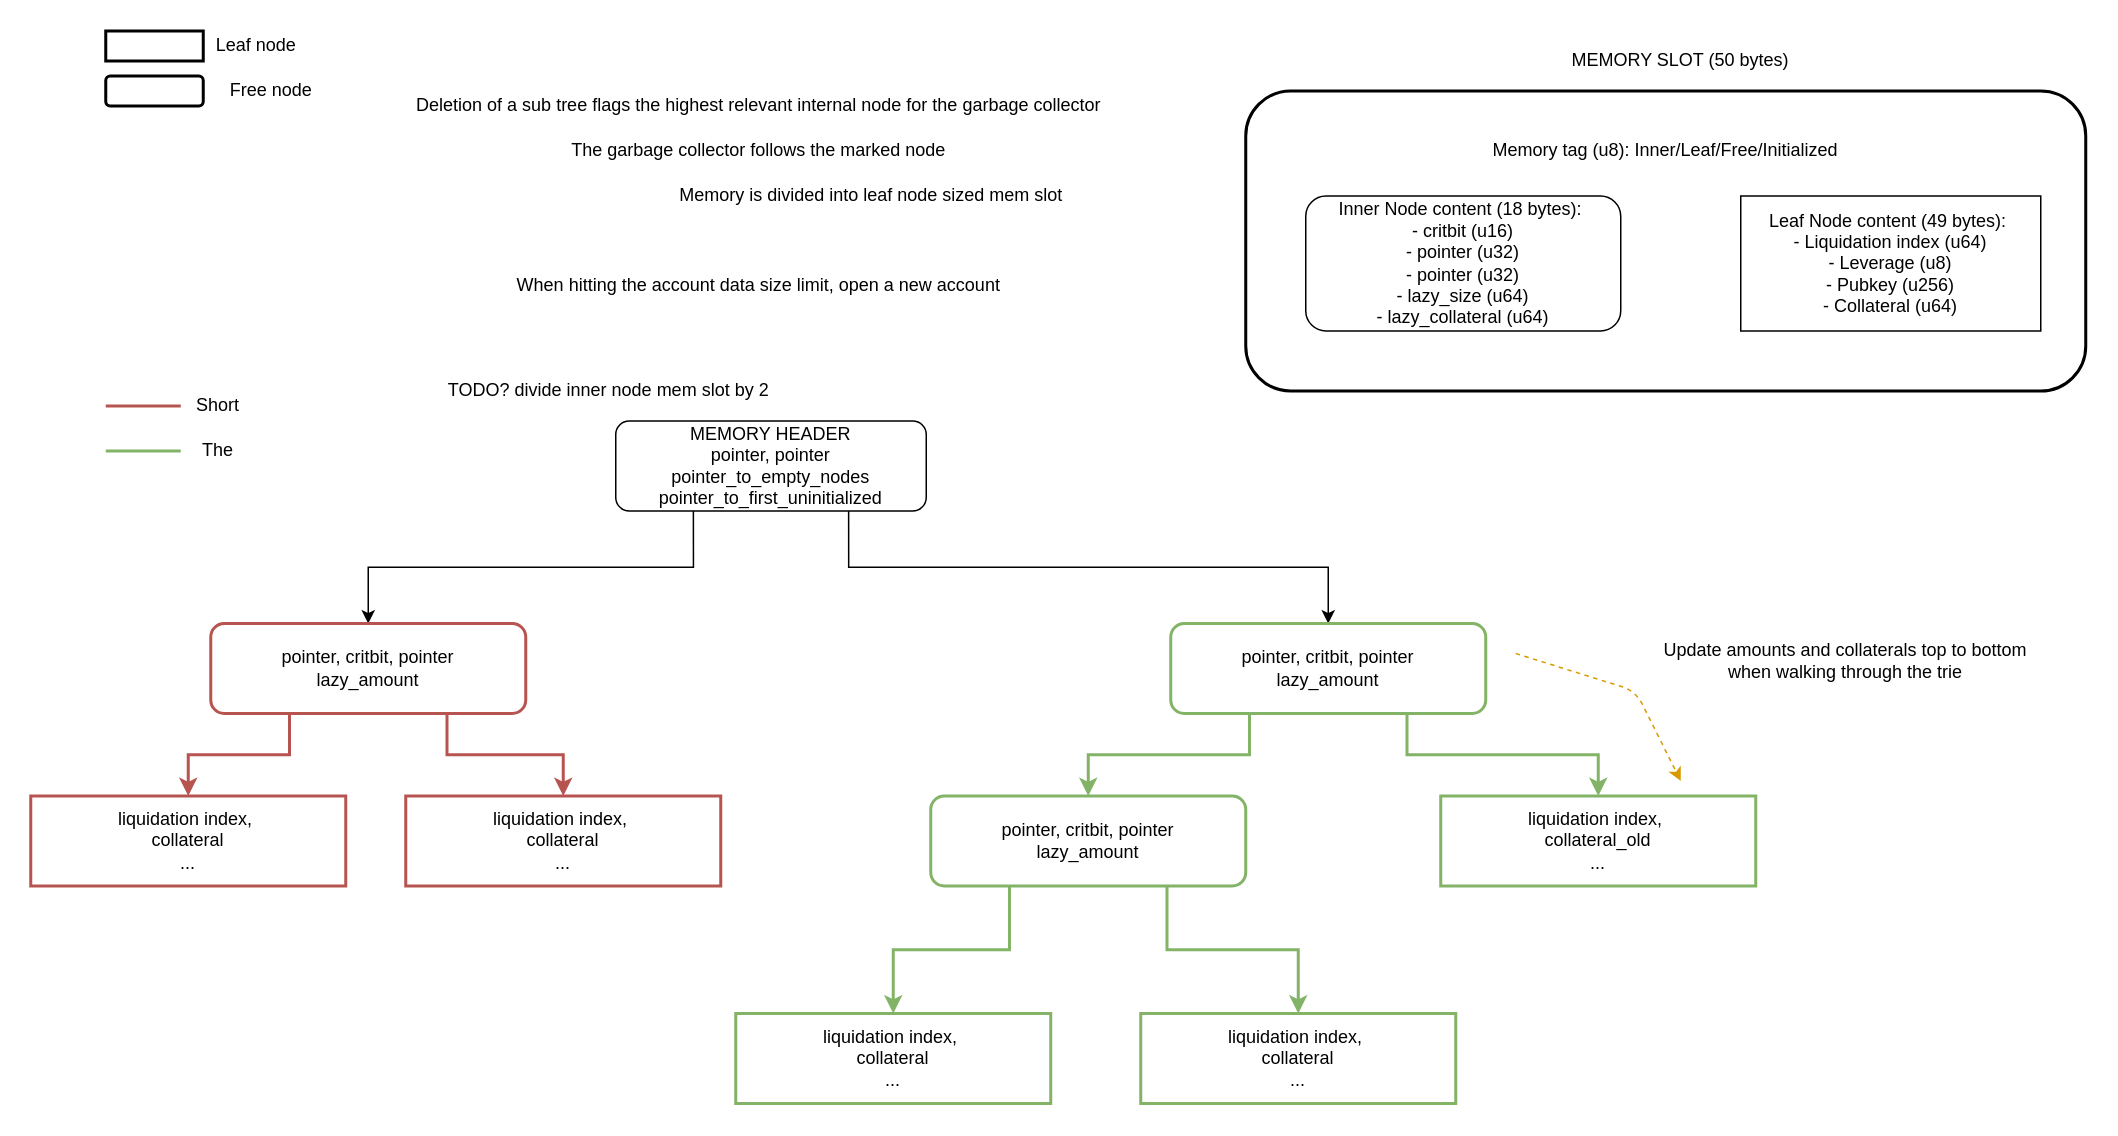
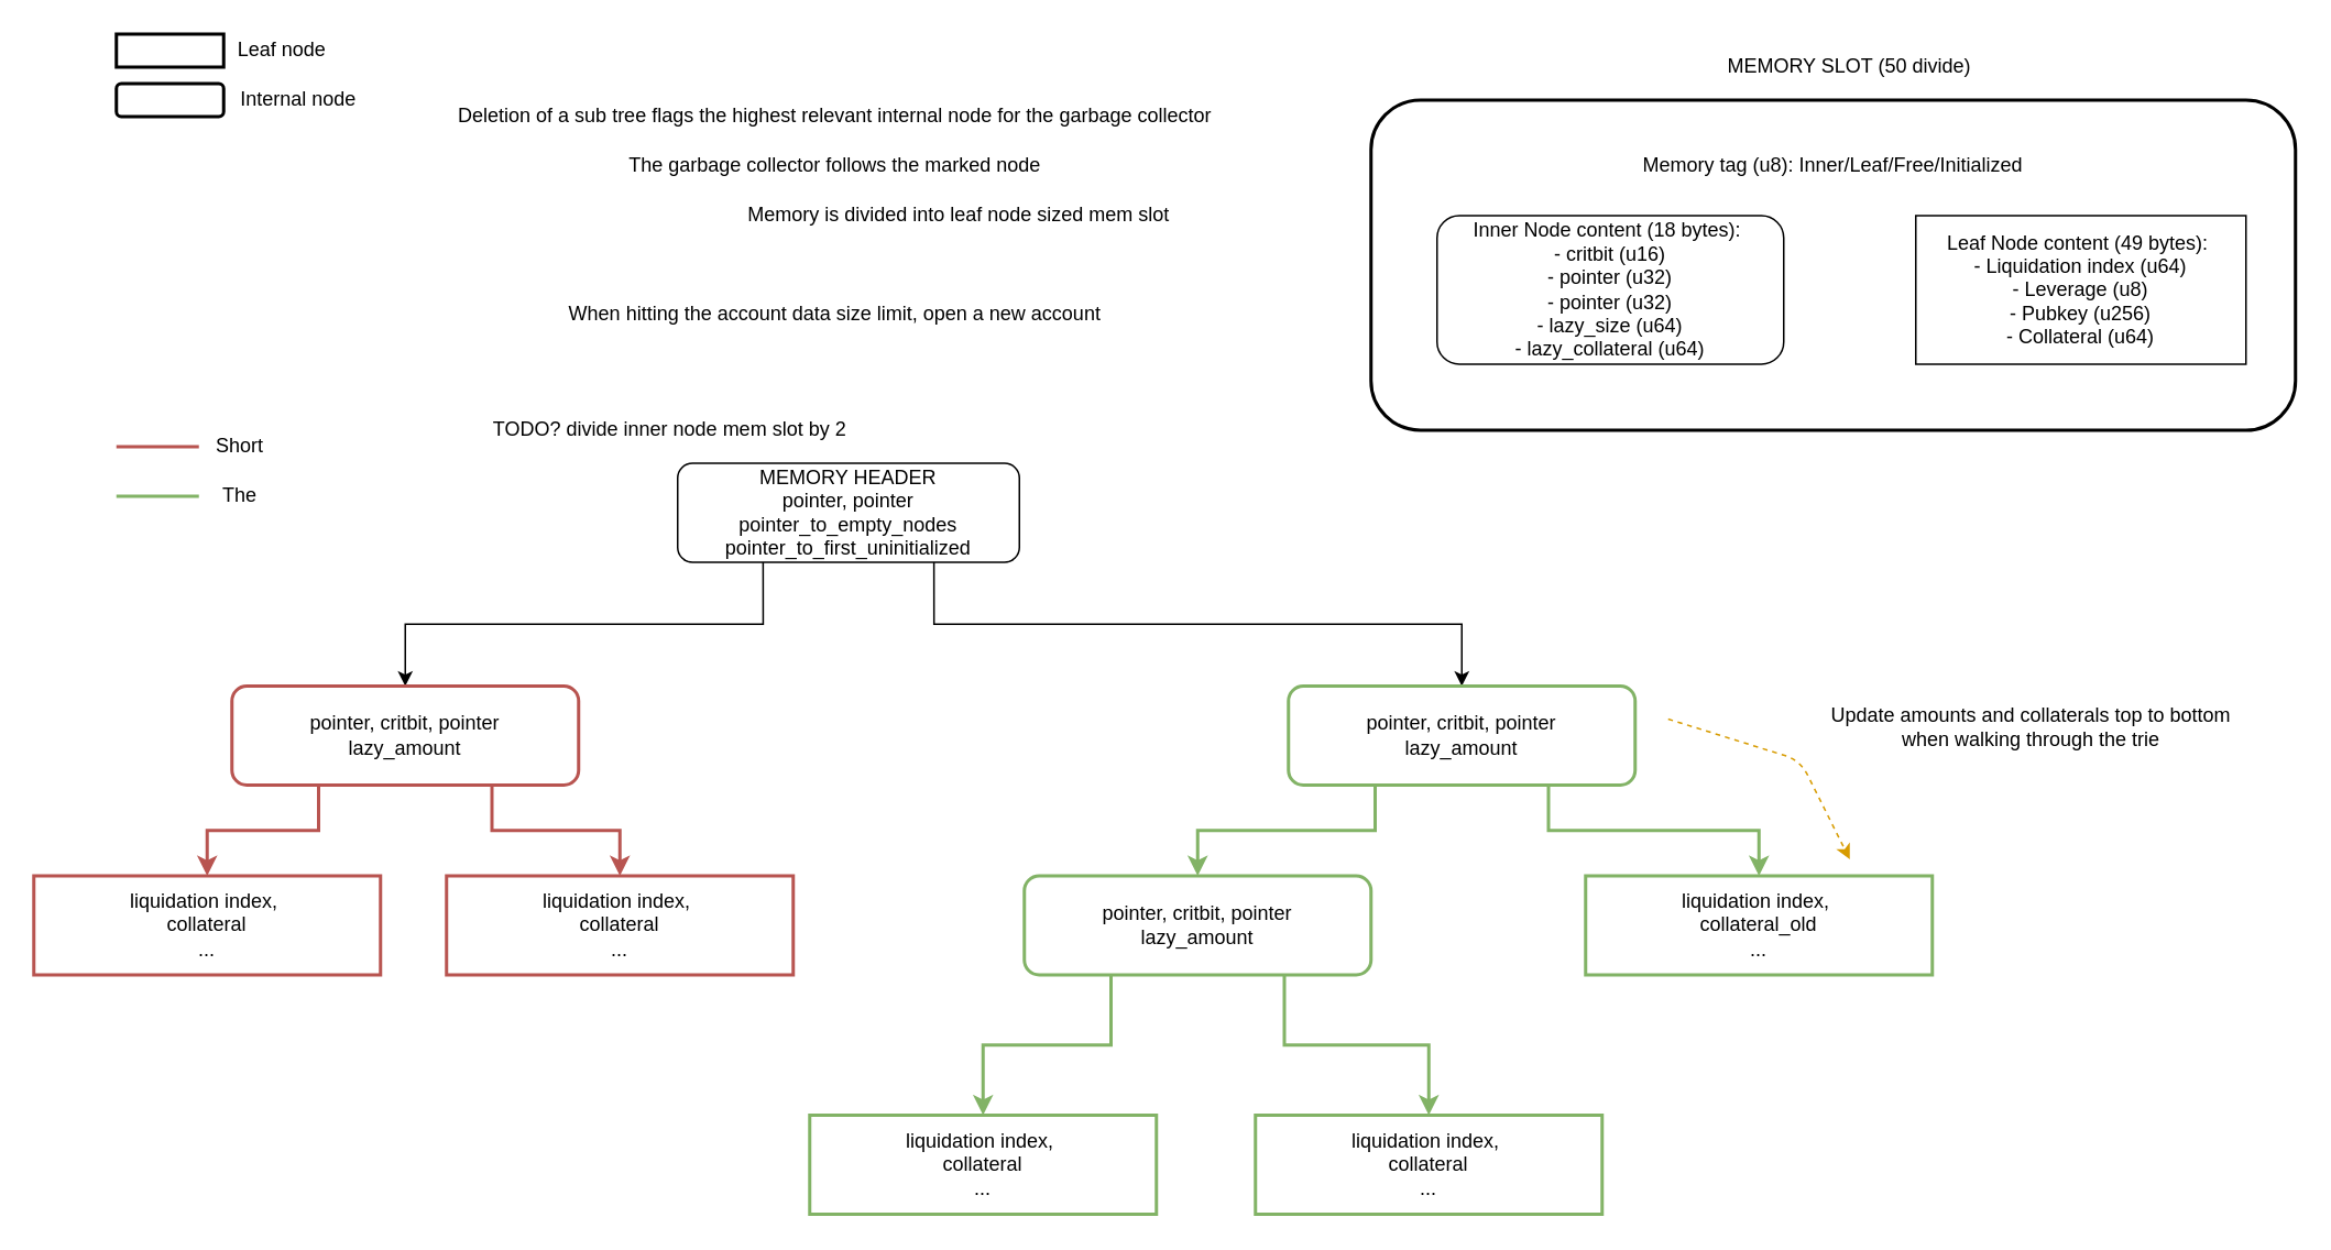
- <mxCell id="35" value="MEMORY SLOT (50 bytes)" style="text;html=1;strokeColor=none;fillColor=none;align=center;verticalAlign=middle;whiteSpace=wrap;rounded=0;" parent="1" vertex="1"><mxGeometry x="1010" y="30" width="220" height="20" as="geometry" /></mxCell>
+ <mxCell id="35" value="MEMORY SLOT (50 divide)" style="text;html=1;strokeColor=none;fillColor=none;align=center;verticalAlign=middle;whiteSpace=wrap;rounded=0;" parent="1" vertex="1"><mxGeometry x="1010" y="30" width="220" height="20" as="geometry" /></mxCell>
- <mxCell id="31" value="Free node" style="text;html=1;align=center;verticalAlign=middle;resizable=0;points=[];autosize=1;" parent="1" vertex="1"><mxGeometry x="135" y="50" width="90" height="20" as="geometry" /></mxCell>
+ <mxCell id="31" value="Internal node" style="text;html=1;align=center;verticalAlign=middle;resizable=0;points=[];autosize=1;" parent="1" vertex="1"><mxGeometry x="135" y="50" width="90" height="20" as="geometry" /></mxCell>
